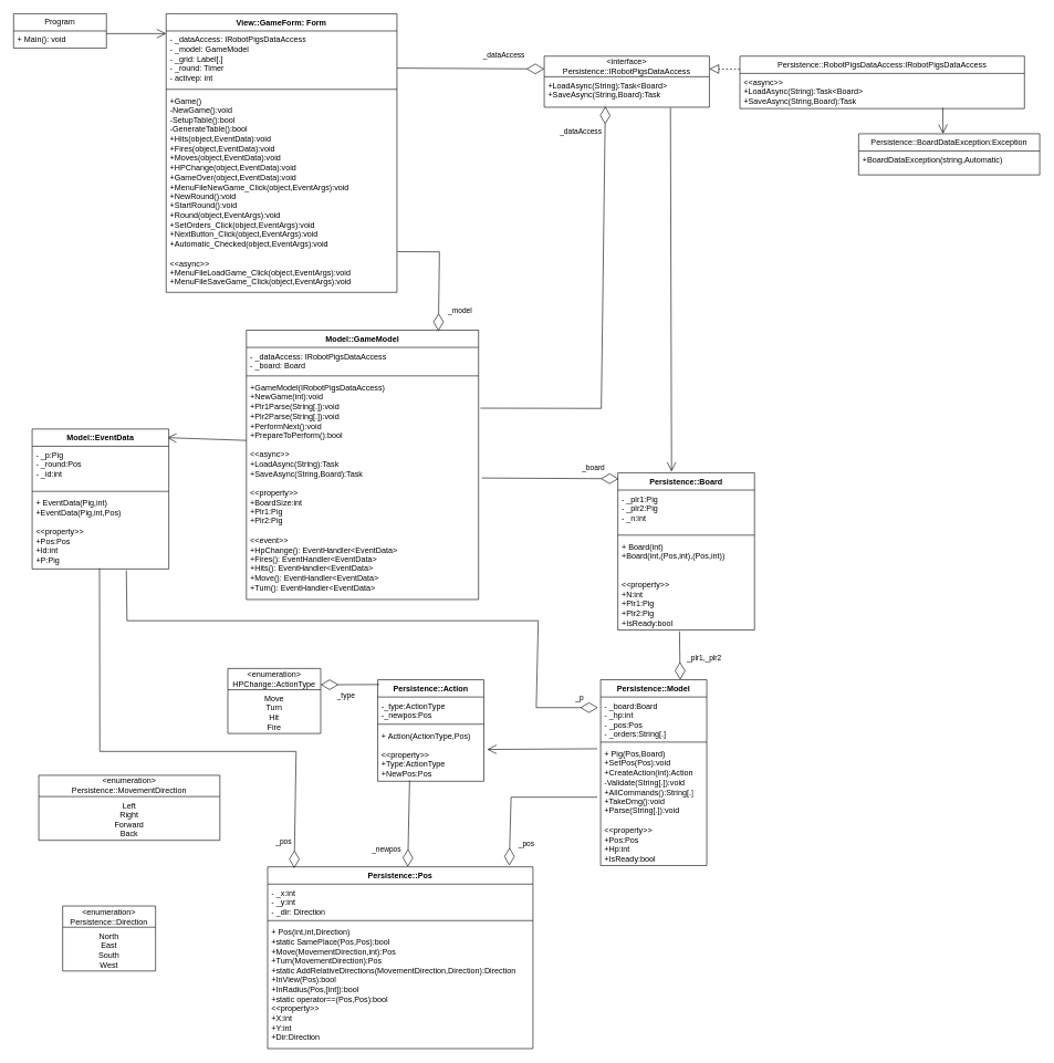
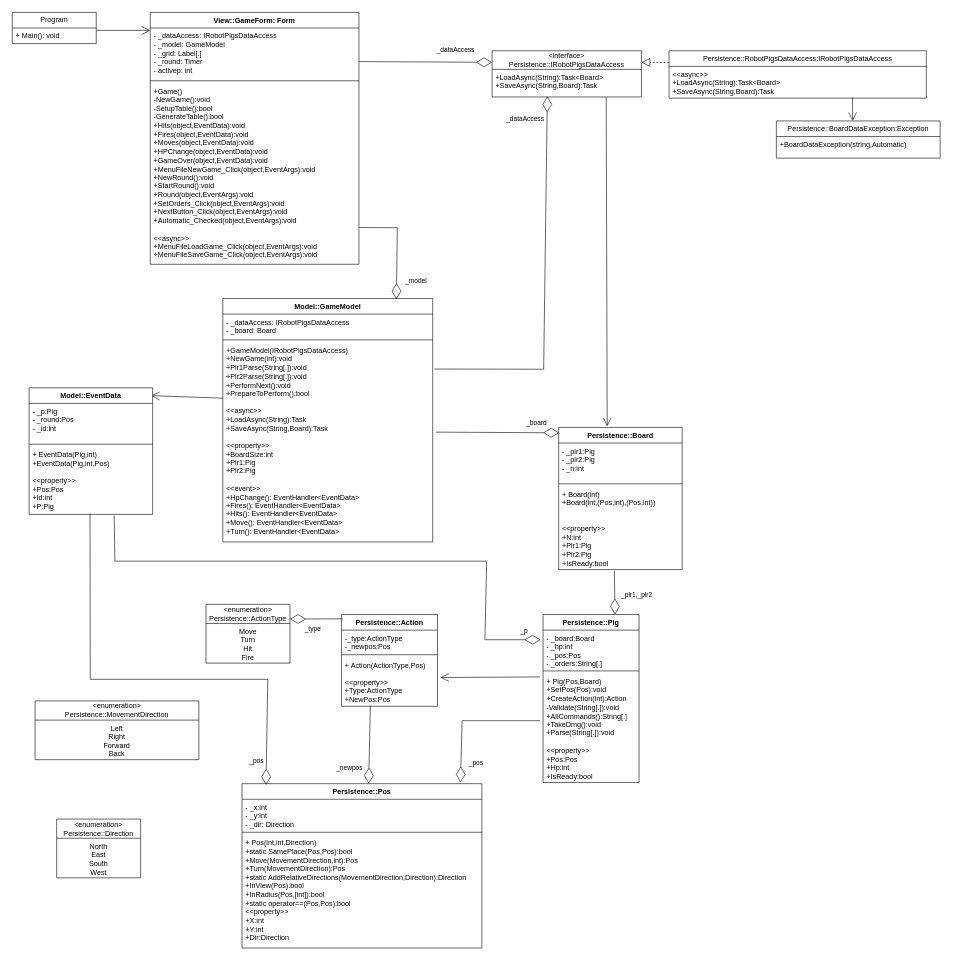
- <mxCell id="17" value="&lt;div&gt;&amp;lt;enumeration&amp;gt;&lt;/div&gt;&lt;div&gt;HPChange::ActionType&lt;br&gt;&lt;/div&gt;" style="swimlane;fontStyle=0;childLayout=stackLayout;horizontal=1;startSize=32;fillColor=none;horizontalStack=0;resizeParent=1;resizeParentMax=0;resizeLast=0;collapsible=1;marginBottom=0;whiteSpace=wrap;html=1;" parent="1" vertex="1"><mxGeometry x="343" y="1007" width="140" height="98" as="geometry" /></mxCell>
+ <mxCell id="17" value="&lt;div&gt;&amp;lt;enumeration&amp;gt;&lt;/div&gt;&lt;div&gt;Persistence::ActionType&lt;br&gt;&lt;/div&gt;" style="swimlane;fontStyle=0;childLayout=stackLayout;horizontal=1;startSize=32;fillColor=none;horizontalStack=0;resizeParent=1;resizeParentMax=0;resizeLast=0;collapsible=1;marginBottom=0;whiteSpace=wrap;html=1;" parent="1" vertex="1"><mxGeometry x="343" y="1007" width="140" height="98" as="geometry" /></mxCell>
- <mxCell id="9" value="Persistence::Model" style="swimlane;fontStyle=1;align=center;verticalAlign=top;childLayout=stackLayout;horizontal=1;startSize=26;horizontalStack=0;resizeParent=1;resizeParentMax=0;resizeLast=0;collapsible=1;marginBottom=0;whiteSpace=wrap;html=1;" parent="1" vertex="1"><mxGeometry x="905" y="1024" width="160" height="280" as="geometry" /></mxCell>
+ <mxCell id="9" value="Persistence::Pig" style="swimlane;fontStyle=1;align=center;verticalAlign=top;childLayout=stackLayout;horizontal=1;startSize=26;horizontalStack=0;resizeParent=1;resizeParentMax=0;resizeLast=0;collapsible=1;marginBottom=0;whiteSpace=wrap;html=1;" parent="1" vertex="1"><mxGeometry x="905" y="1024" width="160" height="280" as="geometry" /></mxCell>
